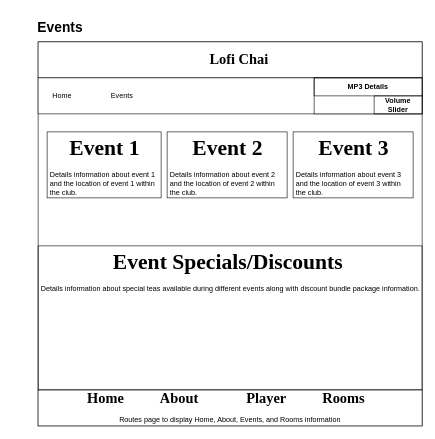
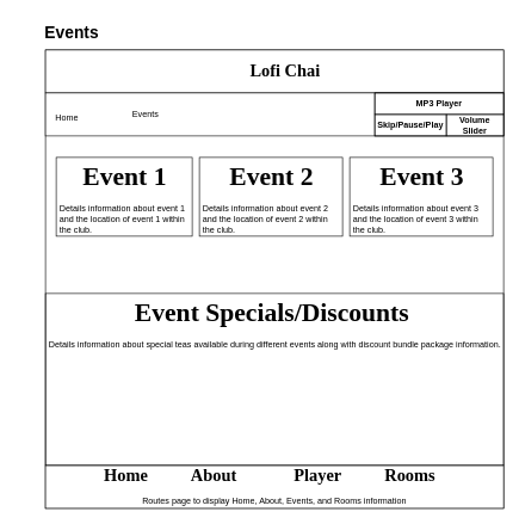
- <mxCell id="12" value="&lt;b&gt;MP3 Details&lt;/b&gt;" style="text;html=1;fillColor=none;align=center;verticalAlign=middle;whiteSpace=wrap;rounded=0;strokeColor=#000000;" vertex="1" parent="1"><mxGeometry x="523" y="129" width="180" height="30" as="geometry" /></mxCell>
+ <mxCell id="12" value="&lt;b&gt;MP3 Player&lt;/b&gt;" style="text;html=1;fillColor=none;align=center;verticalAlign=middle;whiteSpace=wrap;rounded=0;strokeColor=#000000;" vertex="1" parent="1"><mxGeometry x="523" y="129" width="180" height="30" as="geometry" /></mxCell>
- <mxCell id="6" value="Home" style="text;html=1;strokeColor=none;fillColor=none;align=center;verticalAlign=middle;whiteSpace=wrap;rounded=0;" vertex="1" parent="1"><mxGeometry x="83" y="149" width="40" height="20" as="geometry" /></mxCell>
+ <mxCell id="6" value="Home" style="text;html=1;strokeColor=none;fillColor=none;align=center;verticalAlign=middle;whiteSpace=wrap;rounded=0;" vertex="1" parent="1"><mxGeometry x="73" y="154" width="40" height="20" as="geometry" /></mxCell>
+ <mxCell id="13" value="&lt;b&gt;Skip/Pause/Play&lt;/b&gt;" style="text;html=1;fillColor=none;align=center;verticalAlign=middle;whiteSpace=wrap;rounded=0;strokeColor=#000000;" vertex="1" parent="1"><mxGeometry x="523" y="159" width="100" height="30" as="geometry" /></mxCell>
